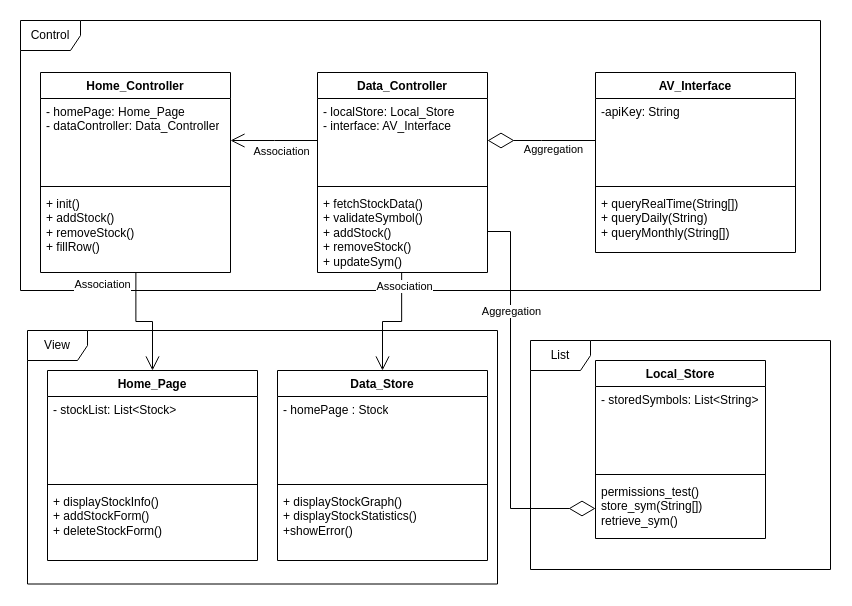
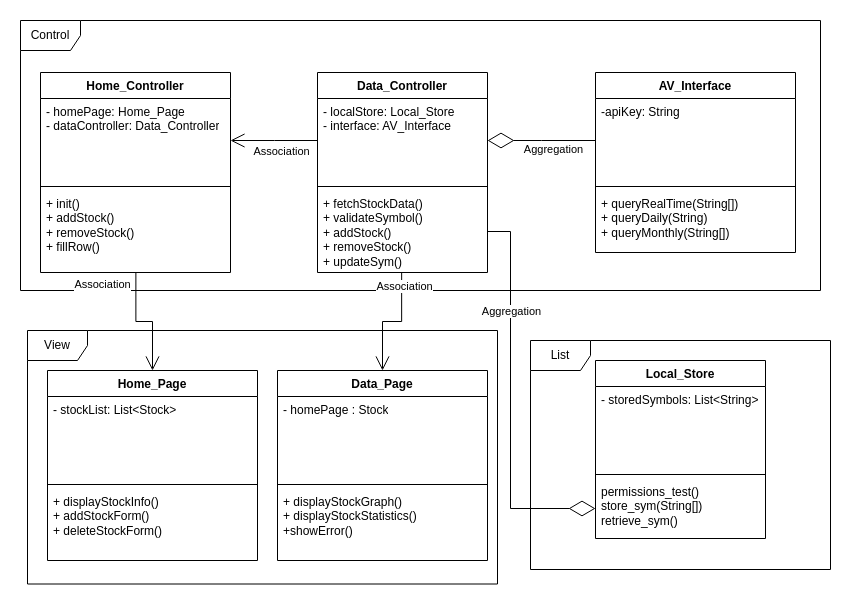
- <mxCell id="32" value="Data_Store" style="swimlane;fontStyle=1;align=center;verticalAlign=top;childLayout=stackLayout;horizontal=1;startSize=26;horizontalStack=0;resizeParent=1;resizeParentMax=0;resizeLast=0;collapsible=1;marginBottom=0;whiteSpace=wrap;html=1;" vertex="1" parent="1"><mxGeometry x="277" y="370" width="210" height="190" as="geometry" /></mxCell>
+ <mxCell id="32" value="Data_Page" style="swimlane;fontStyle=1;align=center;verticalAlign=top;childLayout=stackLayout;horizontal=1;startSize=26;horizontalStack=0;resizeParent=1;resizeParentMax=0;resizeLast=0;collapsible=1;marginBottom=0;whiteSpace=wrap;html=1;" vertex="1" parent="1"><mxGeometry x="277" y="370" width="210" height="190" as="geometry" /></mxCell>
